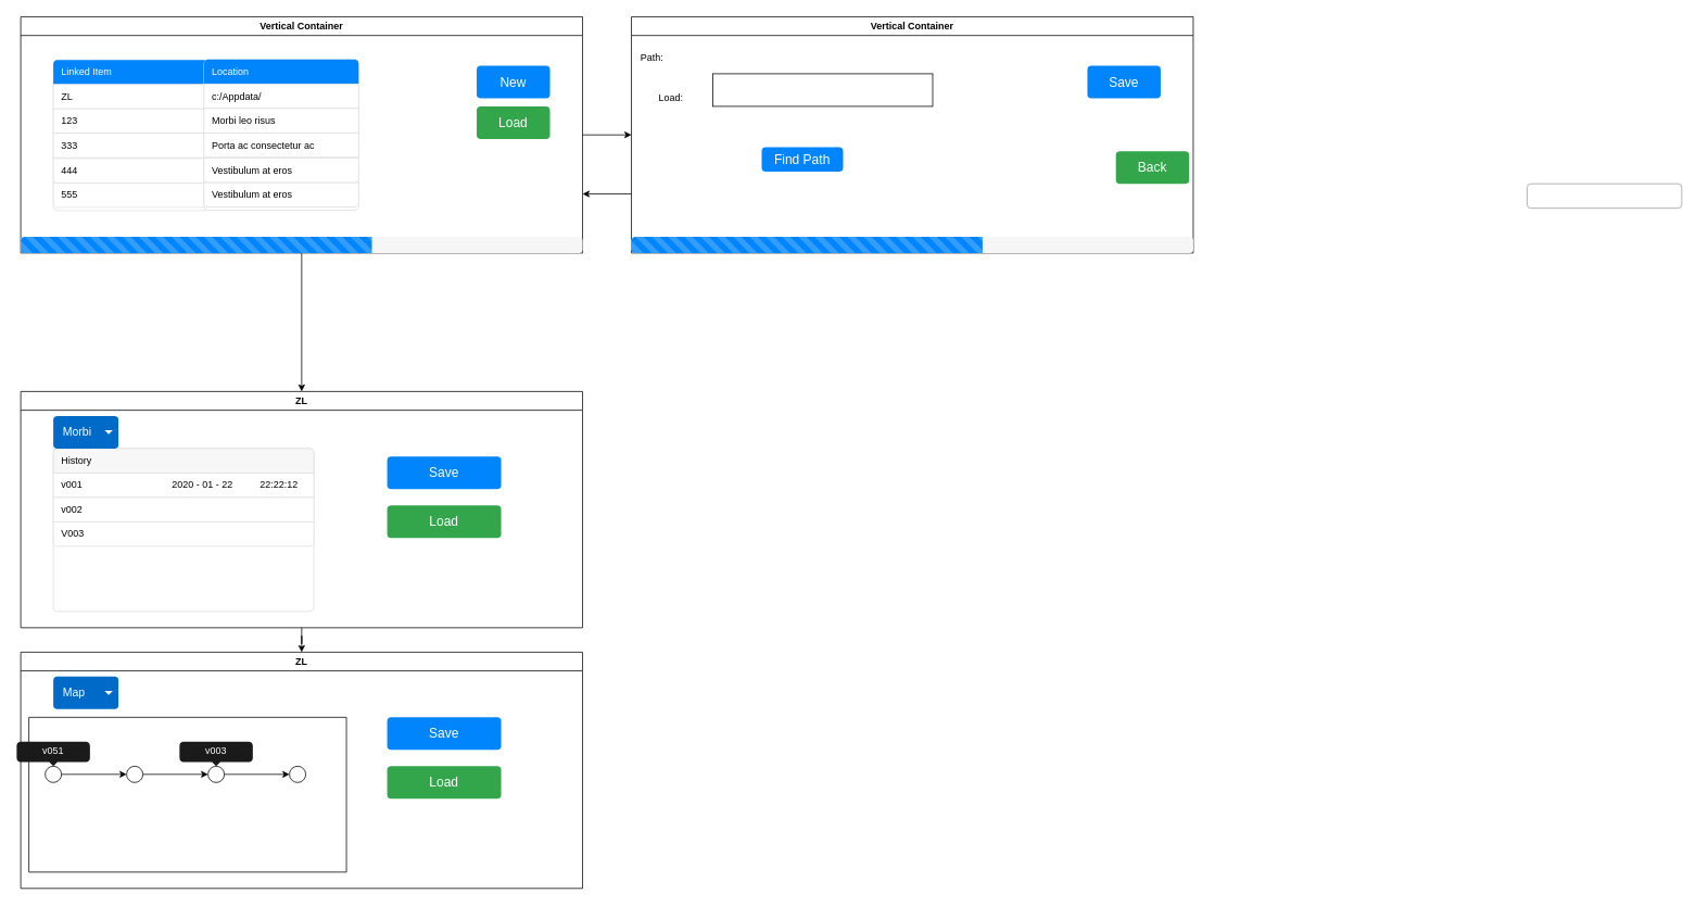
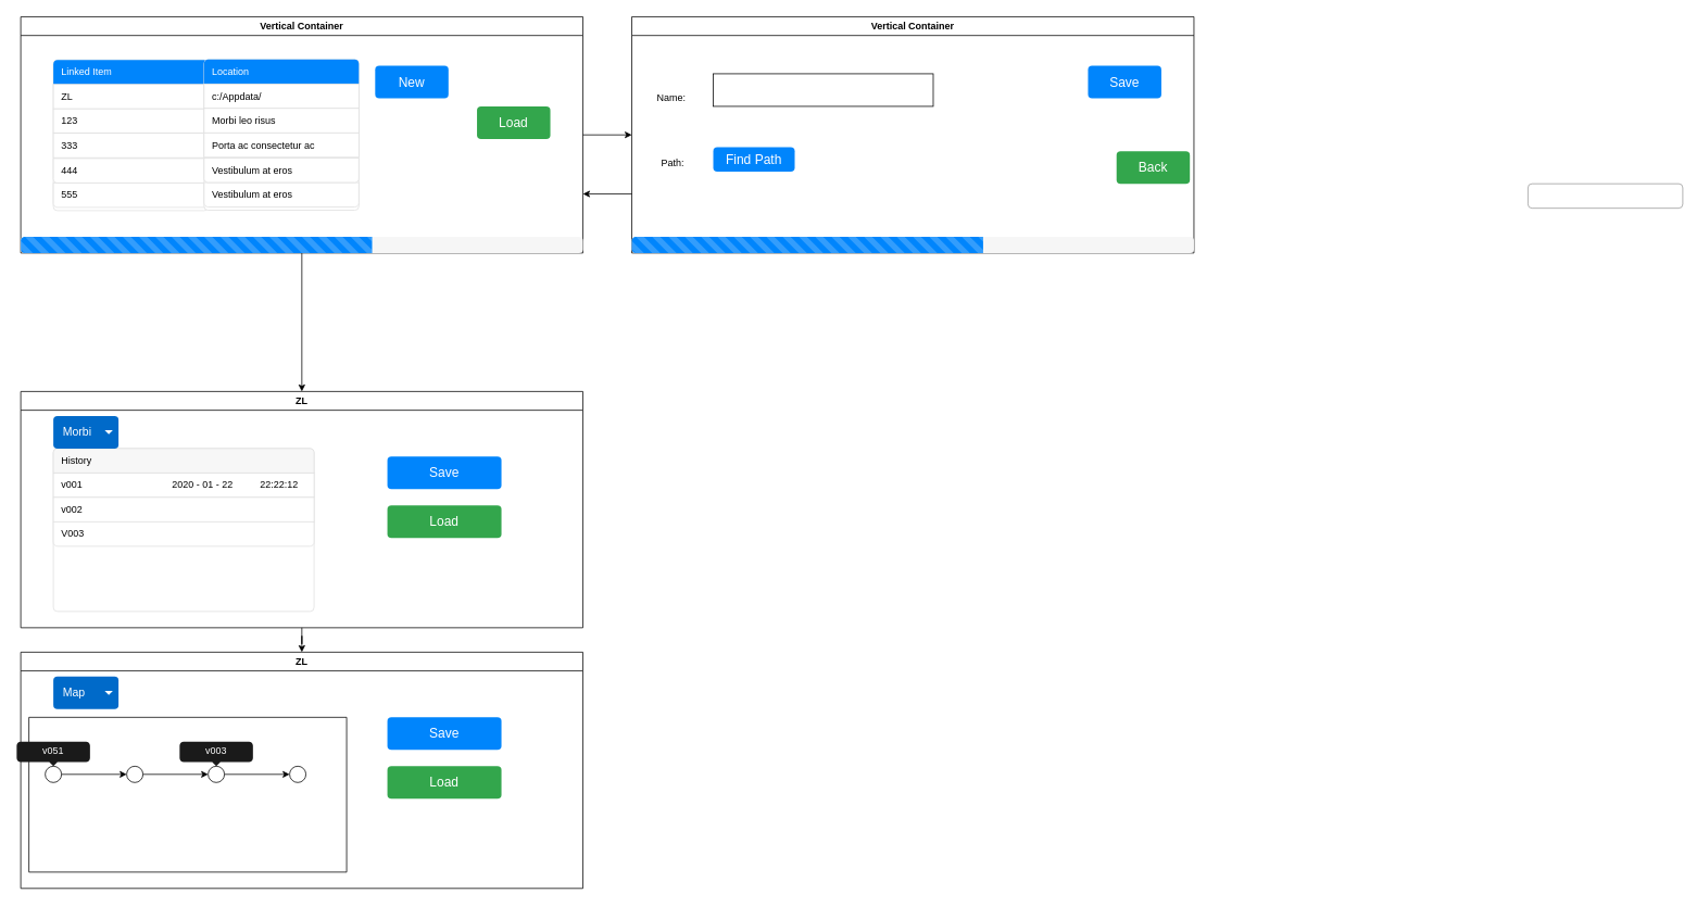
- <mxCell id="58" value="Path:" style="text;html=1;align=center;verticalAlign=middle;resizable=0;points=[];autosize=1;strokeColor=none;fillColor=none;" vertex="1" parent="50"><mxGeometry x="5" y="40" width="40" height="20" as="geometry" /></mxCell>
+ <mxCell id="58" value="Path:" style="text;html=1;align=center;verticalAlign=middle;resizable=0;points=[];autosize=1;strokeColor=none;fillColor=none;" vertex="1" parent="50"><mxGeometry x="30" y="170" width="40" height="20" as="geometry" /></mxCell>
- <mxCell id="5" value="New" style="html=1;shadow=0;dashed=0;shape=mxgraph.bootstrap.rrect;rSize=5;strokeColor=none;strokeWidth=1;fillColor=#0085FC;fontColor=#FFFFFF;whiteSpace=wrap;align=center;verticalAlign=middle;spacingLeft=0;fontStyle=0;fontSize=16;spacing=5;" parent="4" vertex="1"><mxGeometry x="560" y="60" width="90" height="40" as="geometry" /></mxCell>
+ <mxCell id="5" value="New" style="html=1;shadow=0;dashed=0;shape=mxgraph.bootstrap.rrect;rSize=5;strokeColor=none;strokeWidth=1;fillColor=#0085FC;fontColor=#FFFFFF;whiteSpace=wrap;align=center;verticalAlign=middle;spacingLeft=0;fontStyle=0;fontSize=16;spacing=5;" parent="4" vertex="1"><mxGeometry x="435" y="60" width="90" height="40" as="geometry" /></mxCell>
- <mxCell id="59" value="Load:&amp;nbsp;" style="text;html=1;align=center;verticalAlign=middle;resizable=0;points=[];autosize=1;strokeColor=none;fillColor=none;" vertex="1" parent="1"><mxGeometry x="800" y="110" width="50" height="20" as="geometry" /></mxCell>
+ <mxCell id="59" value="Name:&amp;nbsp;" style="text;html=1;align=center;verticalAlign=middle;resizable=0;points=[];autosize=1;strokeColor=none;fillColor=none;" vertex="1" parent="1"><mxGeometry x="800" y="110" width="50" height="20" as="geometry" /></mxCell>
- <mxCell id="57" value="Find Path" style="html=1;shadow=0;dashed=0;shape=mxgraph.bootstrap.rrect;rSize=5;strokeColor=none;strokeWidth=1;fillColor=#0085FC;fontColor=#FFFFFF;whiteSpace=wrap;align=center;verticalAlign=middle;spacingLeft=0;fontStyle=0;fontSize=16;spacing=5;" vertex="1" parent="50"><mxGeometry x="160" y="160" width="100" height="30" as="geometry" /></mxCell>
+ <mxCell id="57" value="Find Path" style="html=1;shadow=0;dashed=0;shape=mxgraph.bootstrap.rrect;rSize=5;strokeColor=none;strokeWidth=1;fillColor=#0085FC;fontColor=#FFFFFF;whiteSpace=wrap;align=center;verticalAlign=middle;spacingLeft=0;fontStyle=0;fontSize=16;spacing=5;" vertex="1" parent="50"><mxGeometry x="100" y="160" width="100" height="30" as="geometry" /></mxCell>
